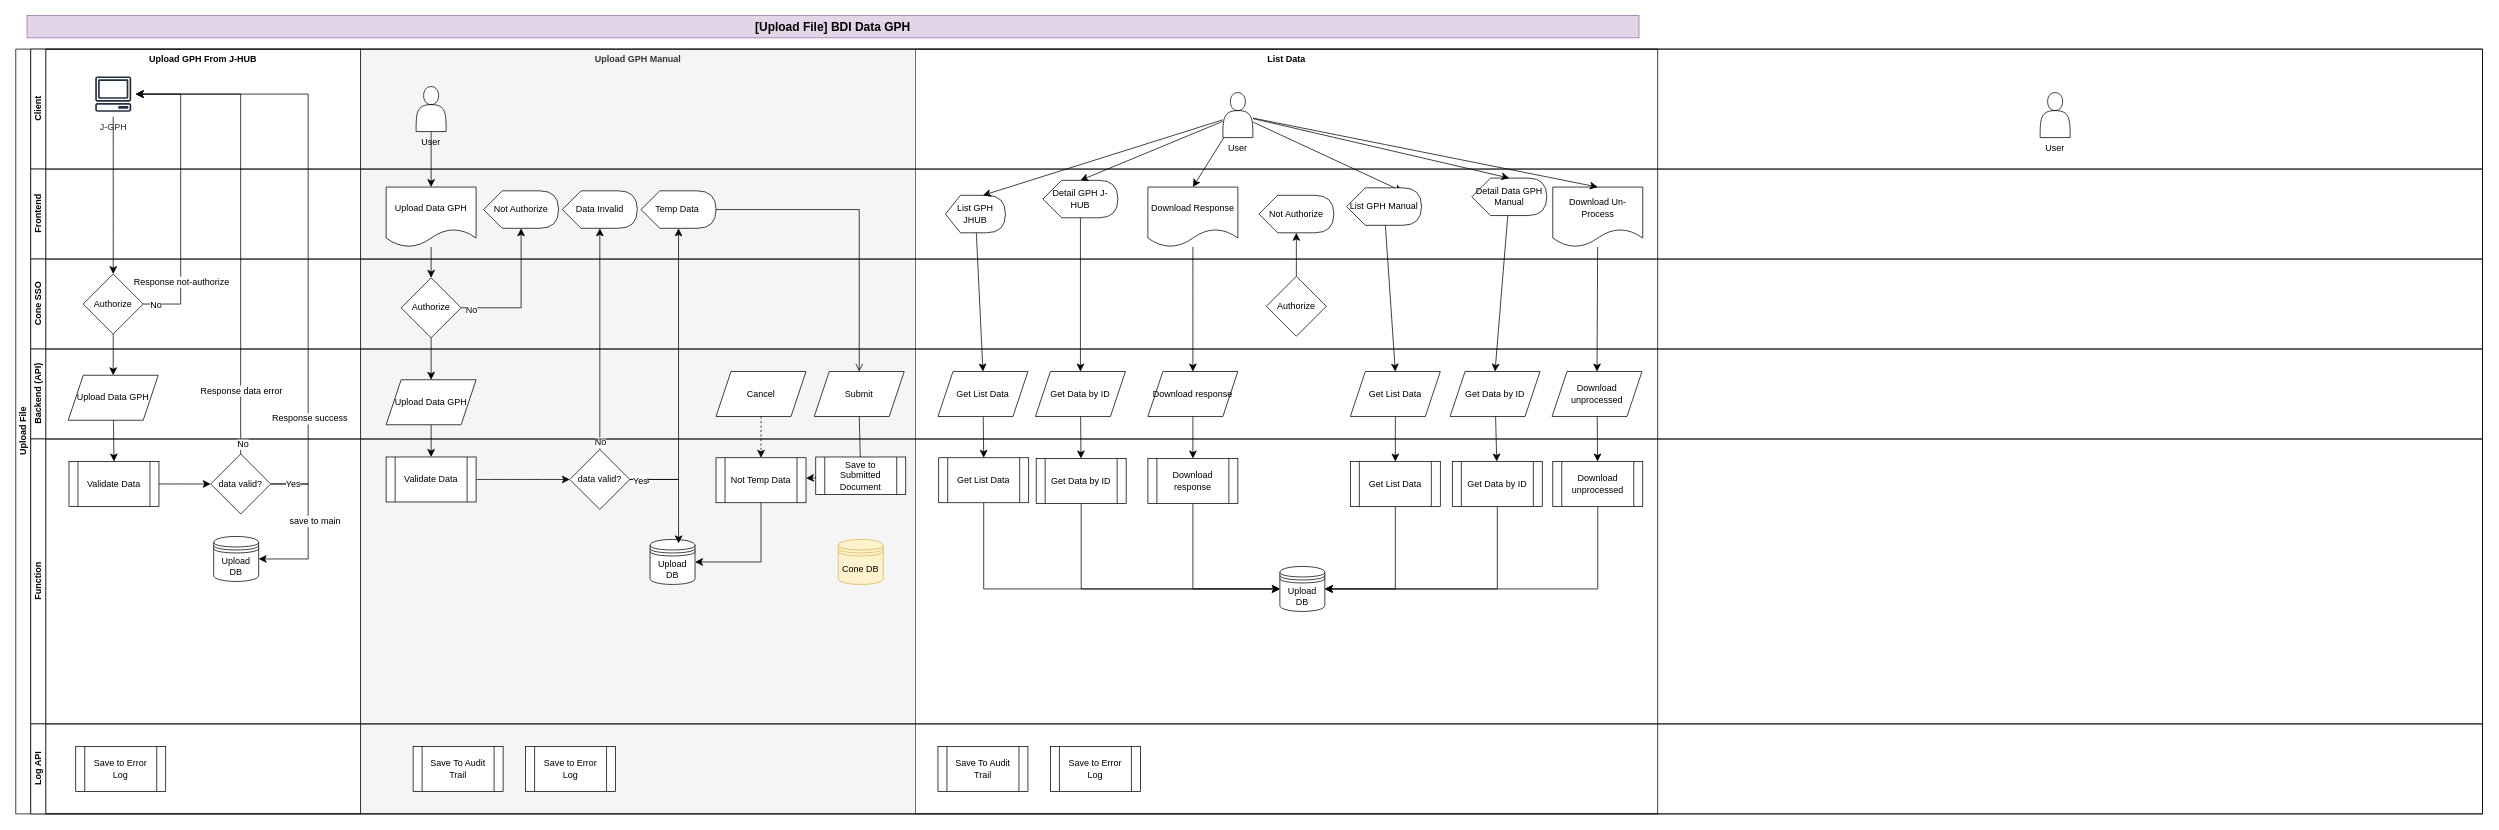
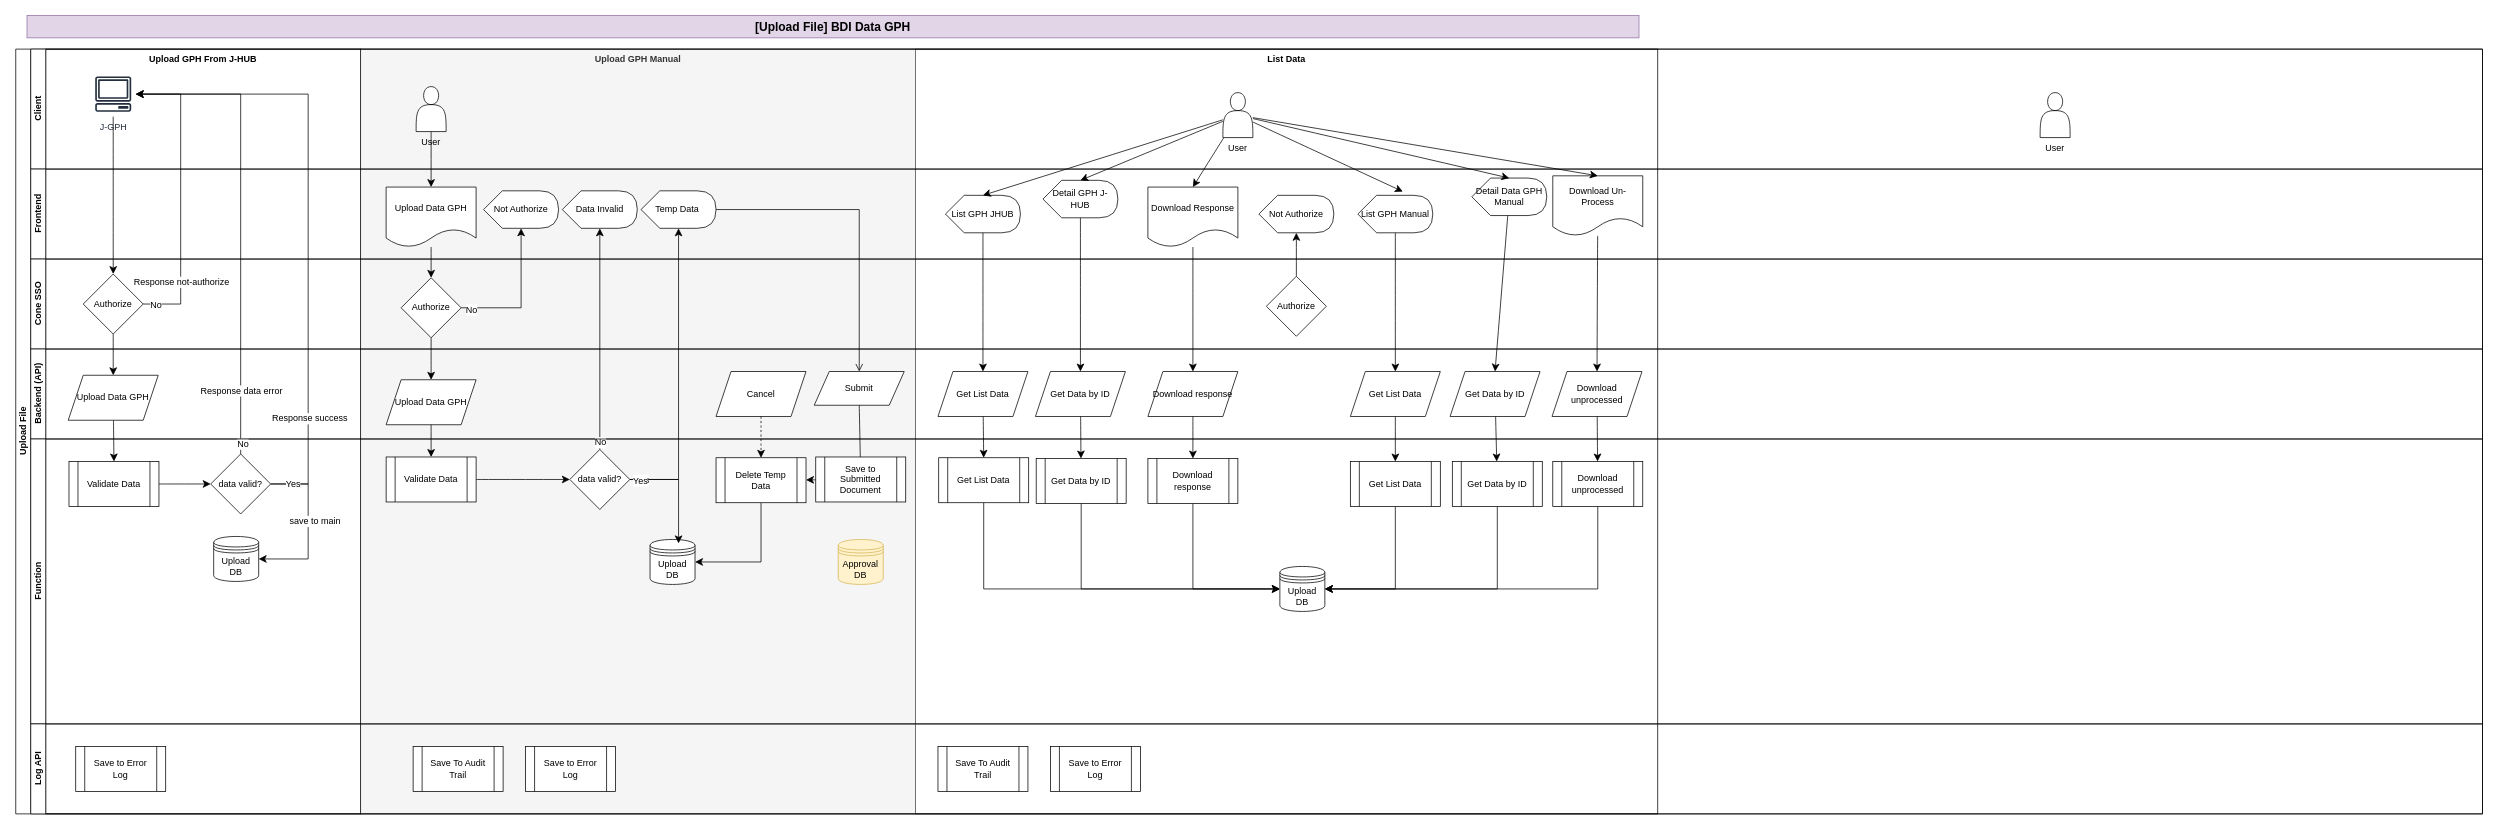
- <mxCell id="114" value="List GPH Manual" style="shape=display;whiteSpace=wrap;html=1;" vertex="1" parent="1"><mxGeometry x="1795" y="250" width="100" height="50" as="geometry" /></mxCell>
+ <mxCell id="114" value="List GPH Manual" style="shape=display;whiteSpace=wrap;html=1;" vertex="1" parent="1"><mxGeometry x="1810" y="260" width="100" height="50" as="geometry" /></mxCell>
- <mxCell id="16" value="List GPH JHUB" style="shape=display;whiteSpace=wrap;html=1;" vertex="1" parent="11"><mxGeometry x="1220" y="35" width="80" height="50" as="geometry" /></mxCell>
+ <mxCell id="16" value="List GPH JHUB" style="shape=display;whiteSpace=wrap;html=1;" vertex="1" parent="11"><mxGeometry x="1220" y="35" width="100" height="50" as="geometry" /></mxCell>
- <mxCell id="19" value="Download Un-Process" style="shape=document;whiteSpace=wrap;html=1;boundedLbl=1;" vertex="1" parent="11"><mxGeometry x="2030" y="24" width="120" height="80" as="geometry" /></mxCell>
+ <mxCell id="19" value="Download Un-Process" style="shape=document;whiteSpace=wrap;html=1;boundedLbl=1;" vertex="1" parent="11"><mxGeometry x="2030" y="9" width="120" height="80" as="geometry" /></mxCell>
- <mxCell id="31" value="Submit" style="shape=parallelogram;perimeter=parallelogramPerimeter;whiteSpace=wrap;html=1;fixedSize=1;" vertex="1" parent="25"><mxGeometry x="1045" y="30" width="120" height="60" as="geometry" /></mxCell>
+ <mxCell id="31" value="Submit" style="shape=parallelogram;perimeter=parallelogramPerimeter;whiteSpace=wrap;html=1;fixedSize=1;" vertex="1" parent="25"><mxGeometry x="1045" y="30" width="120" height="45" as="geometry" /></mxCell>
- <mxCell id="68" value="Save to Submitted Document" style="shape=process;whiteSpace=wrap;html=1;backgroundOutline=1;" vertex="1" parent="53"><mxGeometry x="1047" y="24" width="120" height="50" as="geometry" /></mxCell>
+ <mxCell id="68" value="Save to Submitted Document" style="shape=process;whiteSpace=wrap;html=1;backgroundOutline=1;" vertex="1" parent="53"><mxGeometry x="1047" y="24" width="120" height="60" as="geometry" /></mxCell>
- <mxCell id="66" value="Not Temp Data" style="shape=process;whiteSpace=wrap;html=1;backgroundOutline=1;" vertex="1" parent="53"><mxGeometry x="914" y="25" width="120" height="60" as="geometry" /></mxCell>
+ <mxCell id="66" value="Delete Temp Data" style="shape=process;whiteSpace=wrap;html=1;backgroundOutline=1;" vertex="1" parent="53"><mxGeometry x="914" y="25" width="120" height="60" as="geometry" /></mxCell>
- <mxCell id="69" value="Cone DB" style="shape=datastore;whiteSpace=wrap;html=1;fillColor=#fff2cc;strokeColor=#d6b656;" vertex="1" parent="53"><mxGeometry x="1077" y="134" width="60" height="60" as="geometry" /></mxCell>
+ <mxCell id="69" value="Approval DB" style="shape=datastore;whiteSpace=wrap;html=1;fillColor=#fff2cc;strokeColor=#d6b656;" vertex="1" parent="53"><mxGeometry x="1077" y="134" width="60" height="60" as="geometry" /></mxCell>
